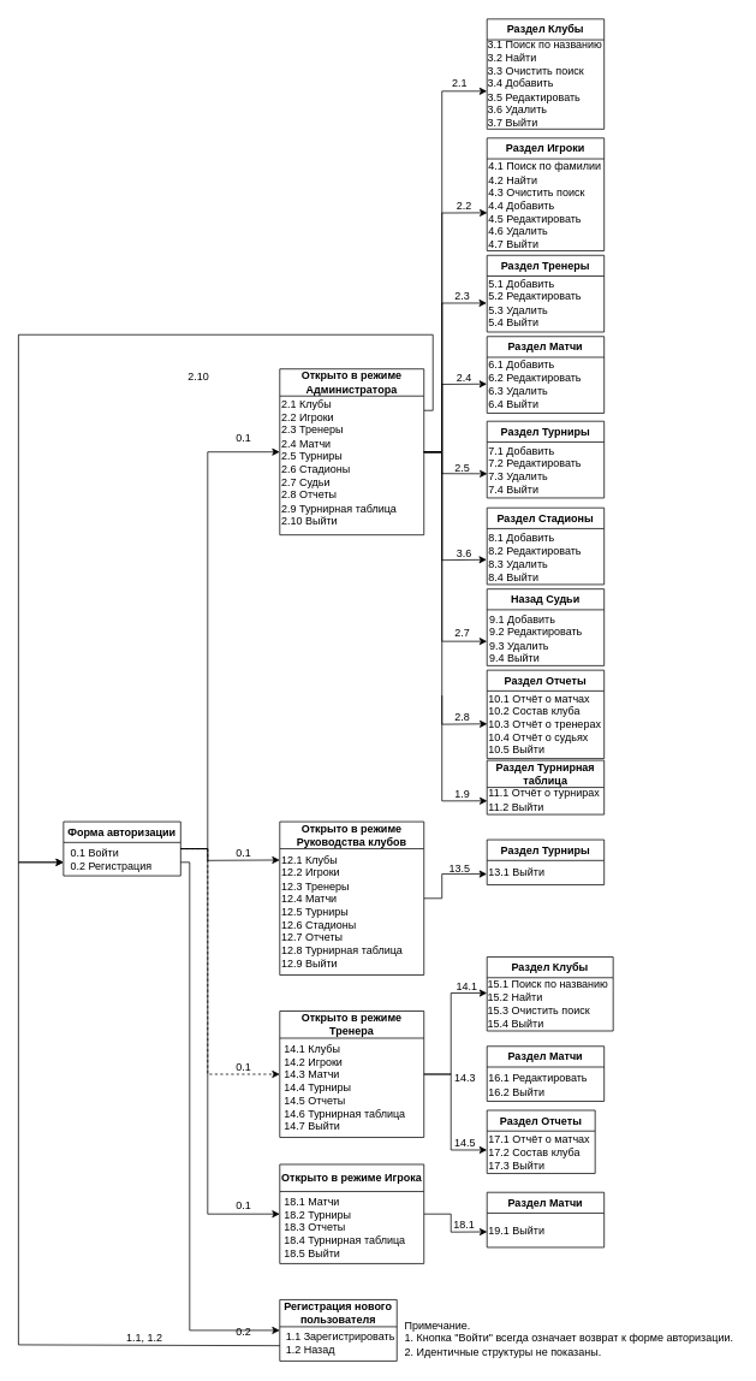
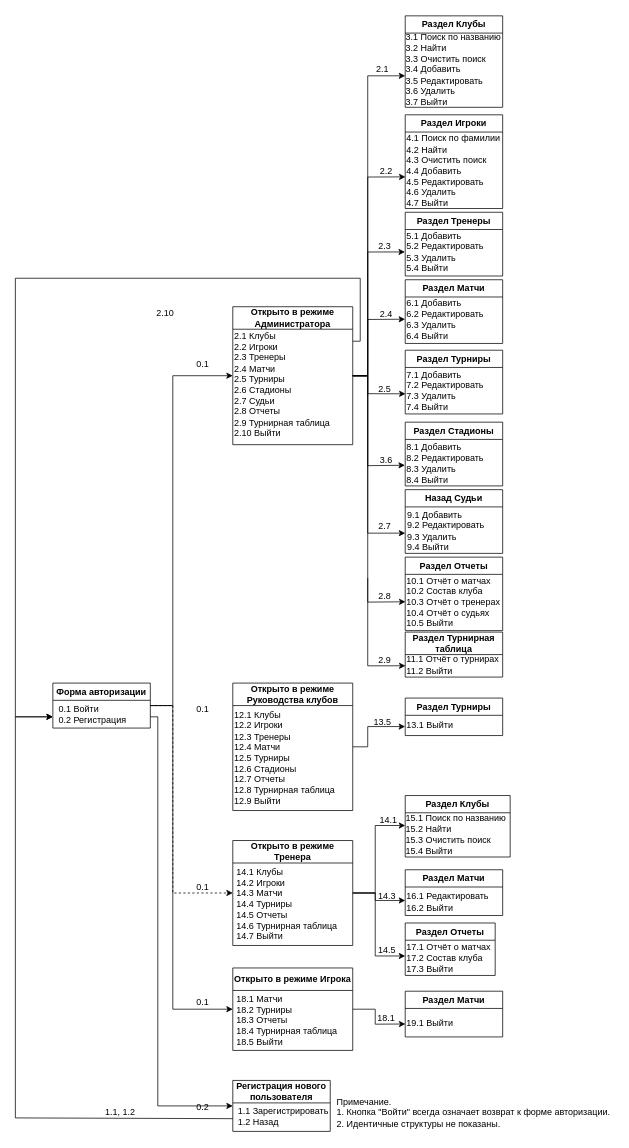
- <mxCell id="44" value="1.9" style="text;html=1;align=center;verticalAlign=middle;whiteSpace=wrap;rounded=0;" vertex="1" parent="1"><mxGeometry x="483" y="865" width="60" height="30" as="geometry" /></mxCell>
+ <mxCell id="44" value="2.9" style="text;html=1;align=center;verticalAlign=middle;whiteSpace=wrap;rounded=0;" vertex="1" parent="1"><mxGeometry x="483" y="865" width="60" height="30" as="geometry" /></mxCell>
- <mxCell id="54" value="" style="endArrow=classic;html=1;rounded=0;exitX=1;exitY=0.5;exitDx=0;exitDy=0;entryX=0;entryY=0.25;entryDx=0;entryDy=0;" edge="1" parent="1" source="2" target="47"><mxGeometry width="50" height="50" relative="1" as="geometry"><mxPoint x="210" y="1040" as="sourcePoint" /><mxPoint x="260" y="990" as="targetPoint" /><Array as="points"><mxPoint x="230" y="940" /><mxPoint x="230" y="953" /></Array></mxGeometry></mxCell>
+ <mxCell id="65" value="" style="endArrow=classic;html=1;rounded=0;exitX=1;exitY=0.5;exitDx=0;exitDy=0;entryX=0;entryY=0.45;entryDx=0;entryDy=0;entryPerimeter=0;" edge="1" parent="1" source="56" target="64"><mxGeometry width="50" height="50" relative="1" as="geometry"><mxPoint x="470" y="1260" as="sourcePoint" /><mxPoint x="520" y="1210" as="targetPoint" /><Array as="points"><mxPoint x="500" y="1190" /><mxPoint x="500" y="1200" /></Array></mxGeometry></mxCell>
